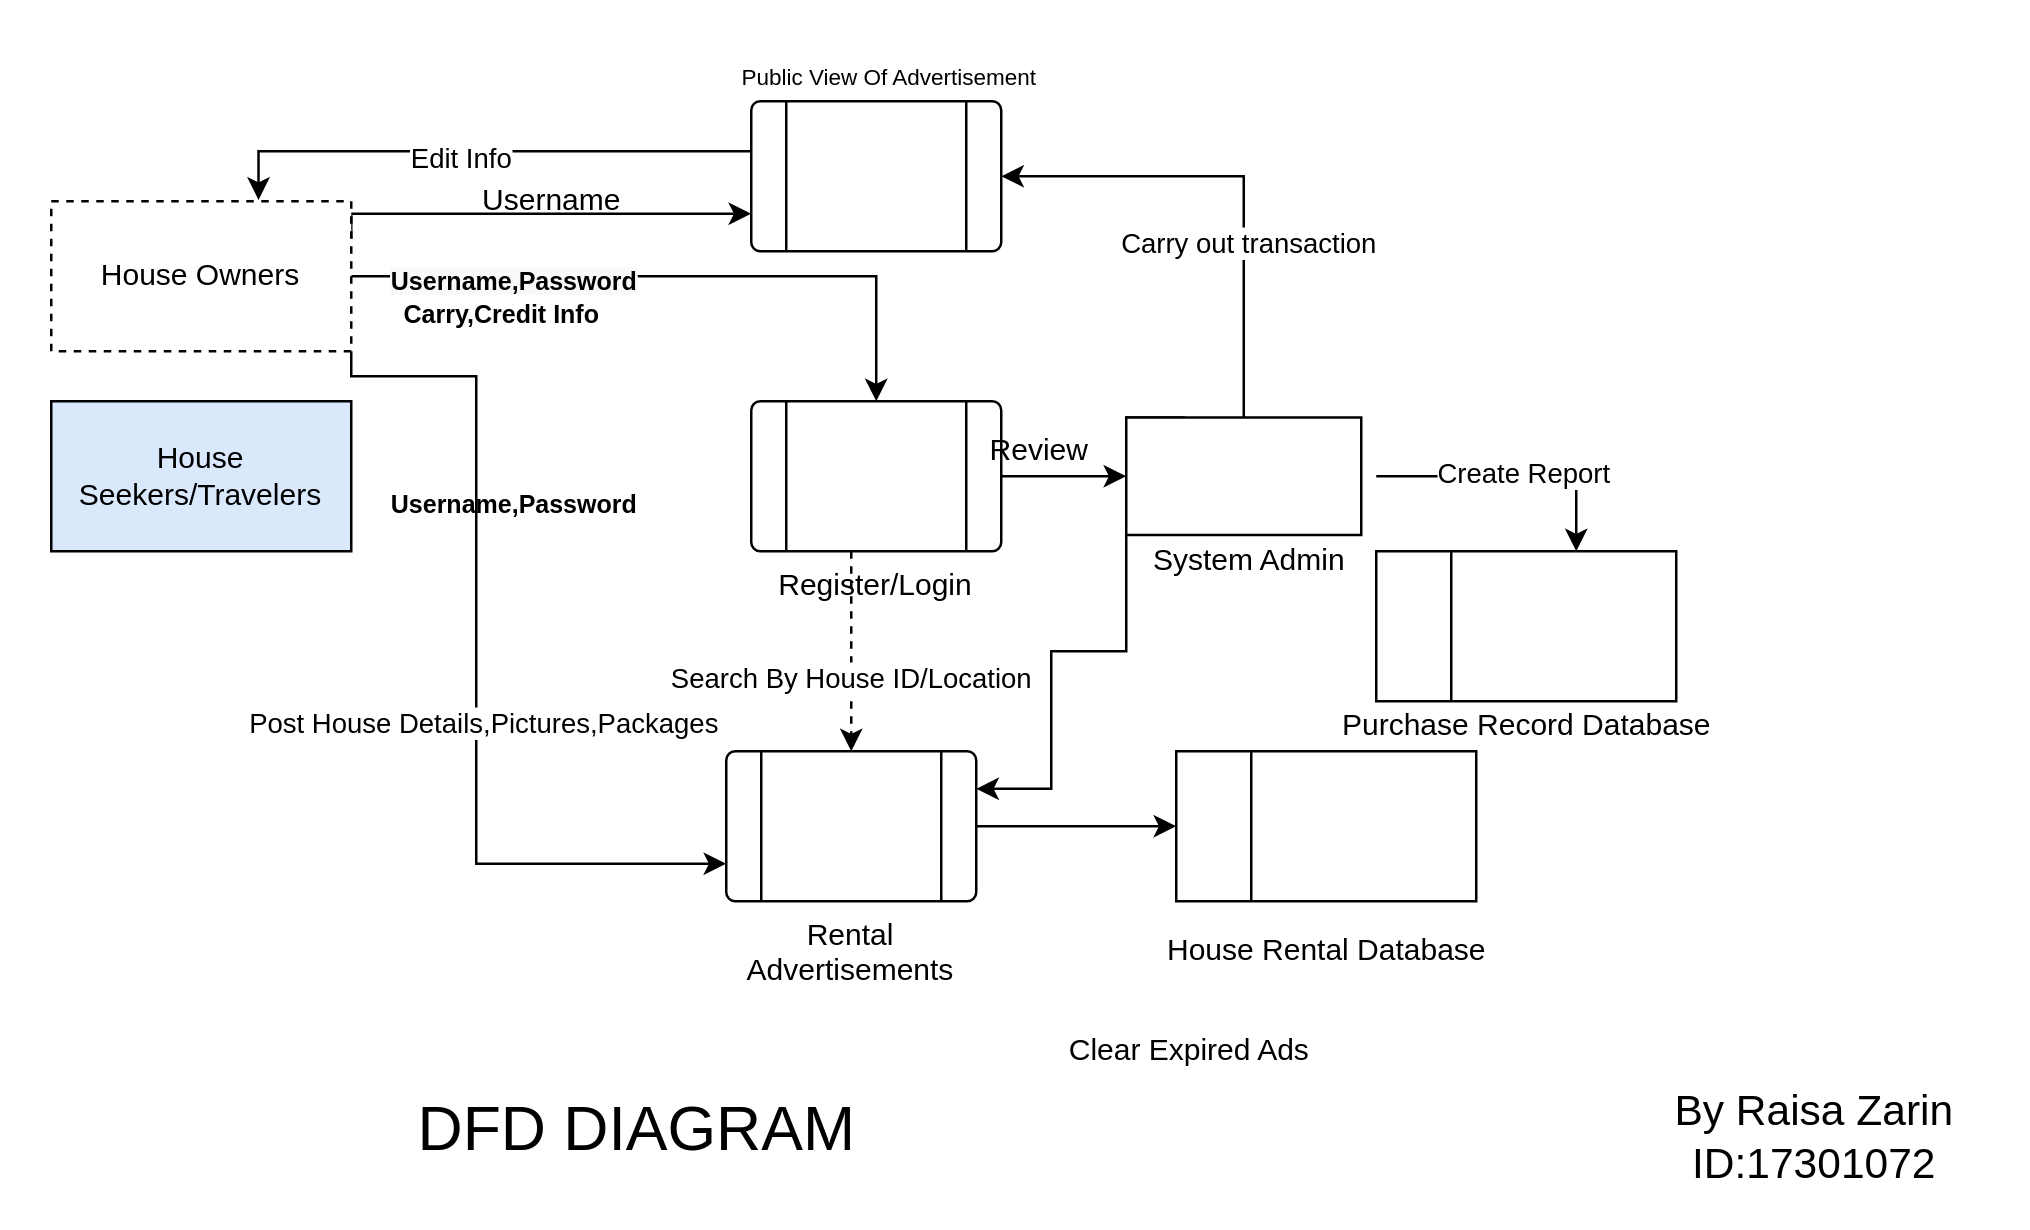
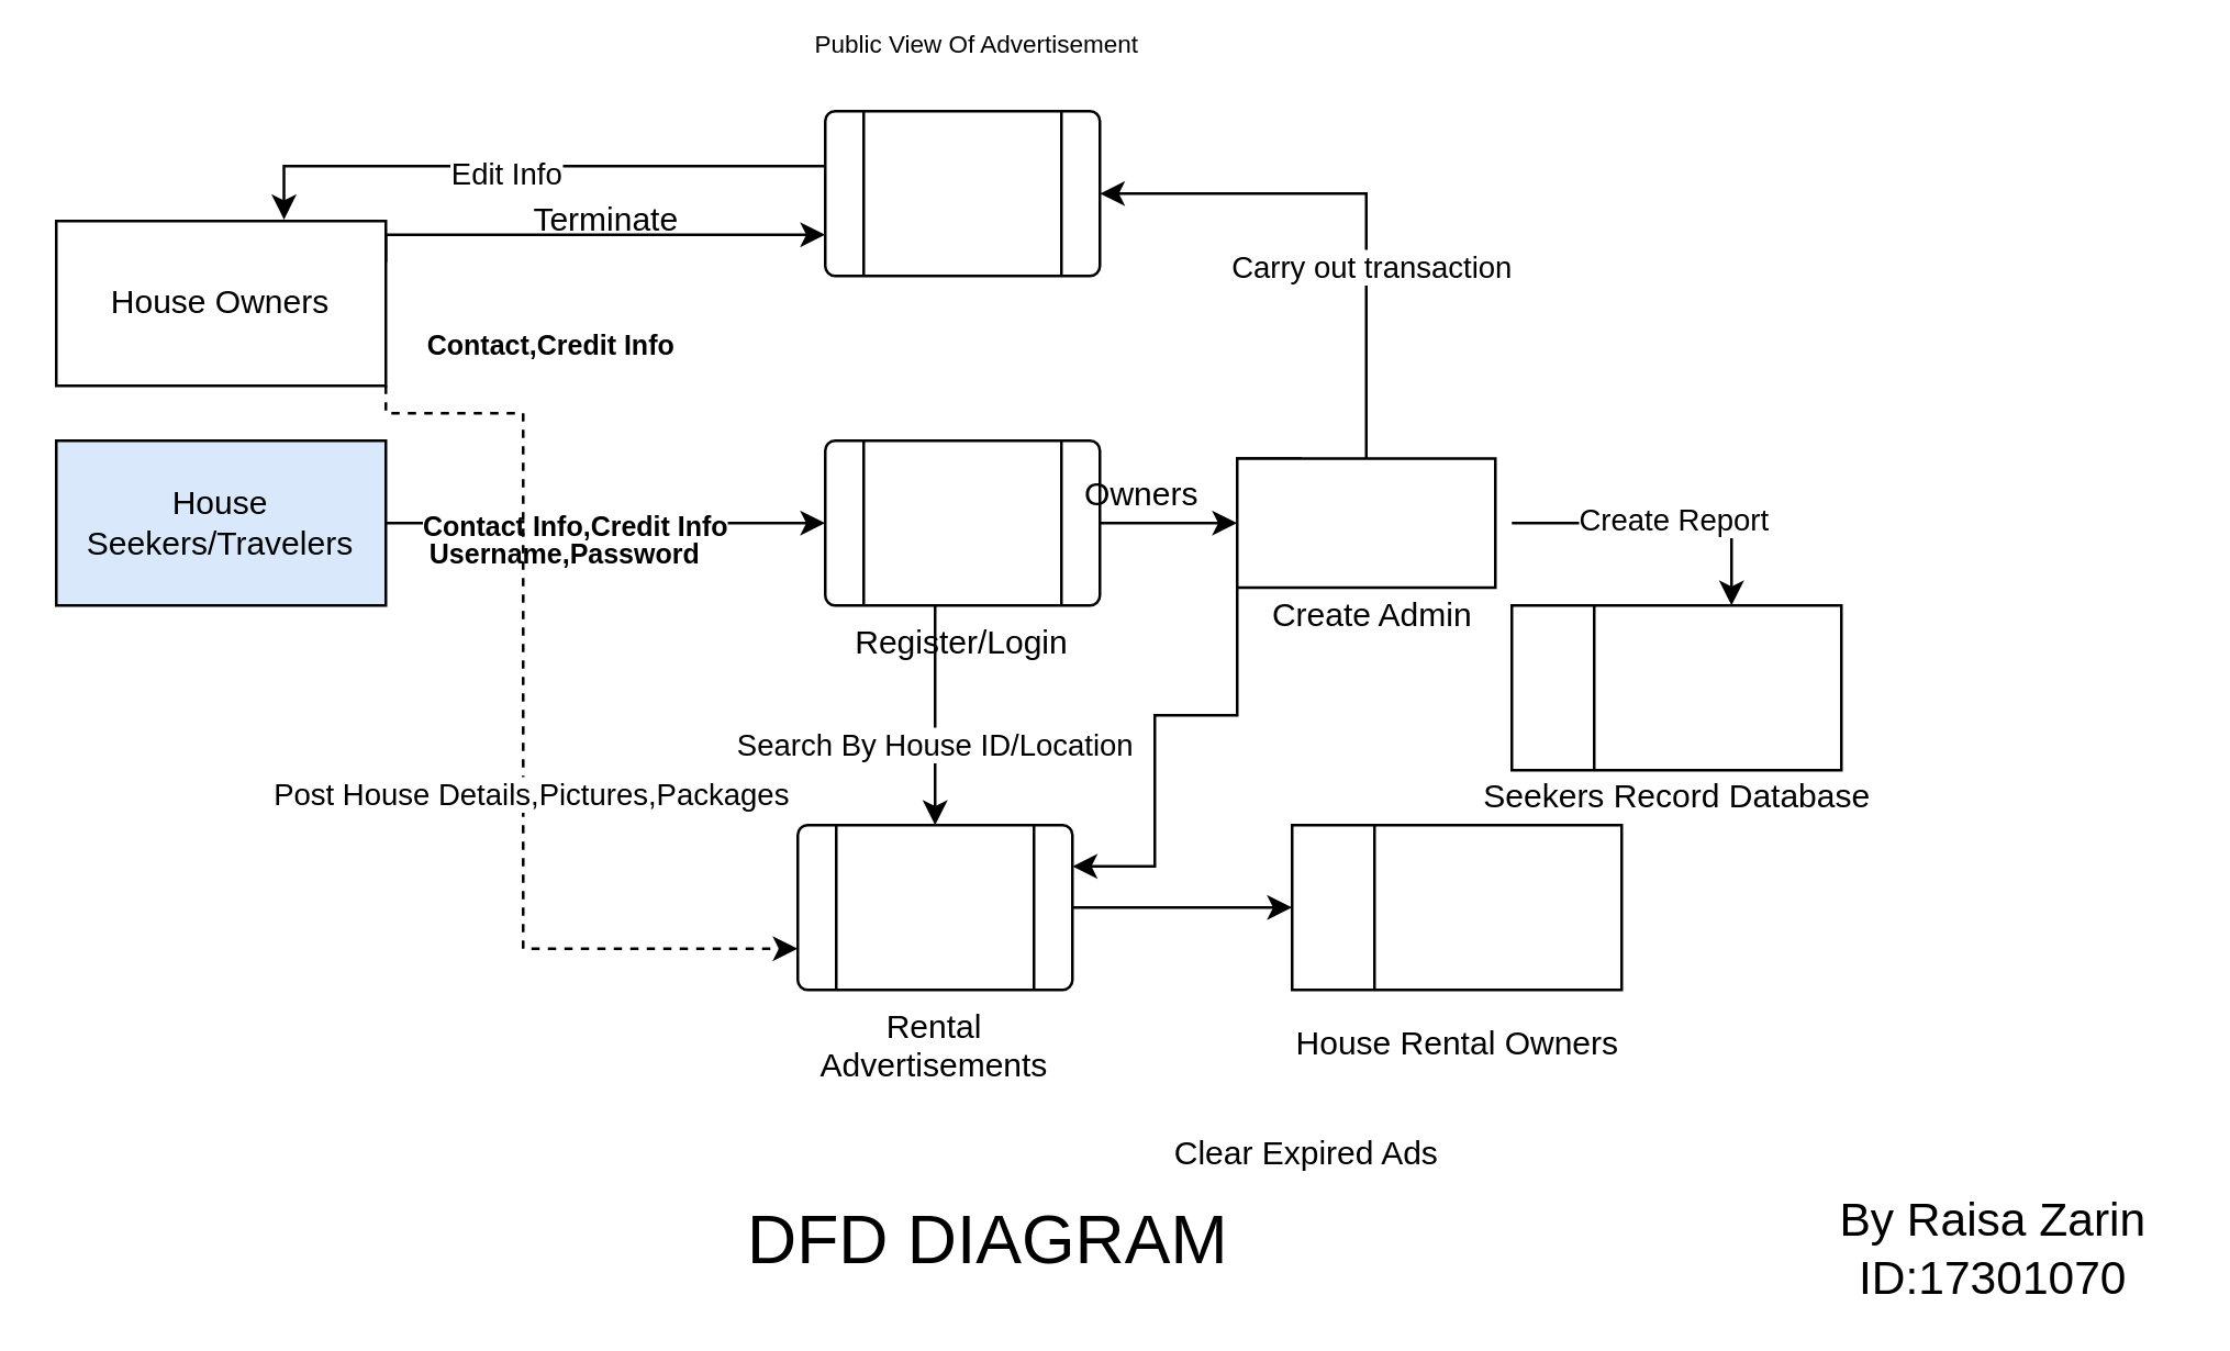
- <mxCell id="25" value="&lt;font style=&quot;font-size: 9px&quot;&gt;Public View Of Advertisement&lt;/font&gt;" style="text;html=1;align=center;verticalAlign=middle;resizable=0;points=[];autosize=1;" vertex="1" parent="1"><mxGeometry x="290" y="20" width="130" height="20" as="geometry" /></mxCell>
+ <mxCell id="25" value="&lt;font style=&quot;font-size: 9px&quot;&gt;Public View Of Advertisement&lt;/font&gt;" style="text;html=1;align=center;verticalAlign=middle;resizable=0;points=[];autosize=1;" vertex="1" parent="1"><mxGeometry x="290" y="5" width="130" height="20" as="geometry" /></mxCell>
- <mxCell id="26" value="Username" style="text;html=1;align=center;verticalAlign=middle;resizable=0;points=[];autosize=1;" vertex="1" parent="1"><mxGeometry x="185" y="70" width="70" height="20" as="geometry" /></mxCell>
+ <mxCell id="26" value="Terminate" style="text;html=1;align=center;verticalAlign=middle;resizable=0;points=[];autosize=1;" vertex="1" parent="1"><mxGeometry x="185" y="70" width="70" height="20" as="geometry" /></mxCell>
- <mxCell id="19" value="House Owners" style="rounded=0;whiteSpace=wrap;html=1;dashed=1;" vertex="1" parent="1"><mxGeometry x="20" y="80" width="120" height="60" as="geometry" /></mxCell>
+ <mxCell id="19" value="House Owners" style="rounded=0;whiteSpace=wrap;html=1;" vertex="1" parent="1"><mxGeometry x="20" y="80" width="120" height="60" as="geometry" /></mxCell>
- <mxCell id="14" style="edgeStyle=orthogonalEdgeStyle;rounded=0;orthogonalLoop=1;jettySize=auto;html=1;entryX=0.5;entryY=0;entryDx=0;entryDy=0;" edge="1" parent="1" source="19" target="13"><mxGeometry relative="1" as="geometry" /></mxCell>
- <mxCell id="15" value="&lt;span style=&quot;font-size: 10px ; background-color: rgb(248 , 249 , 250)&quot;&gt;&lt;b&gt;Username,Password&lt;/b&gt;&lt;/span&gt;" style="edgeLabel;html=1;align=center;verticalAlign=middle;resizable=0;points=[];" vertex="1" connectable="0" parent="14"><mxGeometry x="-0.505" y="-1" relative="1" as="geometry"><mxPoint as="offset" /></mxGeometry></mxCell>
- <mxCell id="21" value="&lt;font size=&quot;1&quot;&gt;&lt;b&gt;Carry,Credit Info&lt;/b&gt;&lt;/font&gt;" style="text;html=1;align=center;verticalAlign=middle;resizable=0;points=[];autosize=1;strokeWidth=2;" vertex="1" parent="1"><mxGeometry x="145" y="115" width="110" height="20" as="geometry" /></mxCell>
+ <mxCell id="21" value="&lt;font size=&quot;1&quot;&gt;&lt;b&gt;Contact,Credit Info&lt;/b&gt;&lt;/font&gt;" style="text;html=1;align=center;verticalAlign=middle;resizable=0;points=[];autosize=1;strokeWidth=2;" vertex="1" parent="1"><mxGeometry x="145" y="115" width="110" height="20" as="geometry" /></mxCell>
- <mxCell id="34" value="Review" style="text;html=1;align=center;verticalAlign=middle;resizable=0;points=[];autosize=1;" vertex="1" parent="1"><mxGeometry x="390" y="170" width="50" height="20" as="geometry" /></mxCell>
+ <mxCell id="34" value="Owners" style="text;html=1;align=center;verticalAlign=middle;resizable=0;points=[];autosize=1;" vertex="1" parent="1"><mxGeometry x="390" y="170" width="50" height="20" as="geometry" /></mxCell>
+ <mxCell id="2" style="edgeStyle=orthogonalEdgeStyle;rounded=0;orthogonalLoop=1;jettySize=auto;html=1;entryX=0;entryY=0.5;entryDx=0;entryDy=0;" edge="1" parent="1" source="4" target="13"><mxGeometry relative="1" as="geometry" /></mxCell>
+ <mxCell id="3" value="&lt;b&gt;&lt;font style=&quot;font-size: 10px&quot;&gt;Contact Info,Credit Info&lt;/font&gt;&lt;/b&gt;" style="edgeLabel;html=1;align=center;verticalAlign=middle;resizable=0;points=[];" vertex="1" connectable="0" parent="2"><mxGeometry x="-0.276" y="-1" relative="1" as="geometry"><mxPoint x="10" y="-1" as="offset" /></mxGeometry></mxCell>
- <mxCell id="33" value="System Admin" style="text;html=1;align=center;verticalAlign=middle;resizable=0;points=[];autosize=1;" vertex="1" parent="1"><mxGeometry x="454" y="213.5" width="90" height="20" as="geometry" /></mxCell>
+ <mxCell id="33" value="Create Admin" style="text;html=1;align=center;verticalAlign=middle;resizable=0;points=[];autosize=1;" vertex="1" parent="1"><mxGeometry x="454" y="213.5" width="90" height="20" as="geometry" /></mxCell>
- <mxCell id="10" value="" style="edgeStyle=orthogonalEdgeStyle;rounded=0;orthogonalLoop=1;jettySize=auto;html=1;dashed=1;" edge="1" parent="1" source="13" target="6"><mxGeometry relative="1" as="geometry"><Array as="points"><mxPoint x="340" y="280" /><mxPoint x="340" y="280" /></Array></mxGeometry></mxCell>
+ <mxCell id="10" value="" style="edgeStyle=orthogonalEdgeStyle;rounded=0;orthogonalLoop=1;jettySize=auto;html=1;" edge="1" parent="1" source="13" target="6"><mxGeometry relative="1" as="geometry"><Array as="points"><mxPoint x="340" y="280" /><mxPoint x="340" y="280" /></Array></mxGeometry></mxCell>
- <mxCell id="37" value="Purchase Record Database" style="text;html=1;align=center;verticalAlign=middle;resizable=0;points=[];autosize=1;" vertex="1" parent="1"><mxGeometry x="530" y="280" width="160" height="20" as="geometry" /></mxCell>
+ <mxCell id="37" value="Seekers Record Database" style="text;html=1;align=center;verticalAlign=middle;resizable=0;points=[];autosize=1;" vertex="1" parent="1"><mxGeometry x="530" y="280" width="160" height="20" as="geometry" /></mxCell>
- <mxCell id="16" style="edgeStyle=orthogonalEdgeStyle;rounded=0;orthogonalLoop=1;jettySize=auto;html=1;exitX=1;exitY=1;exitDx=0;exitDy=0;entryX=0;entryY=0.75;entryDx=0;entryDy=0;" edge="1" parent="1" source="19" target="6"><mxGeometry relative="1" as="geometry"><Array as="points"><mxPoint x="140" y="150" /><mxPoint x="190" y="150" /><mxPoint x="190" y="345" /></Array></mxGeometry></mxCell>
+ <mxCell id="16" style="edgeStyle=orthogonalEdgeStyle;rounded=0;orthogonalLoop=1;jettySize=auto;html=1;exitX=1;exitY=1;exitDx=0;exitDy=0;entryX=0;entryY=0.75;entryDx=0;entryDy=0;dashed=1;" edge="1" parent="1" source="19" target="6"><mxGeometry relative="1" as="geometry"><Array as="points"><mxPoint x="140" y="150" /><mxPoint x="190" y="150" /><mxPoint x="190" y="345" /></Array></mxGeometry></mxCell>
- <mxCell id="9" value="House Rental Database" style="text;html=1;align=center;verticalAlign=middle;resizable=0;points=[];autosize=1;" vertex="1" parent="1"><mxGeometry x="460" y="370" width="140" height="20" as="geometry" /></mxCell>
+ <mxCell id="9" value="House Rental Owners" style="text;html=1;align=center;verticalAlign=middle;resizable=0;points=[];autosize=1;" vertex="1" parent="1"><mxGeometry x="460" y="370" width="140" height="20" as="geometry" /></mxCell>
- <mxCell id="39" value="&lt;font style=&quot;font-size: 25px&quot;&gt;DFD DIAGRAM&lt;/font&gt;" style="text;html=1;align=center;verticalAlign=middle;resizable=0;points=[];autosize=1;" vertex="1" parent="1"><mxGeometry x="159" y="440" width="190" height="20" as="geometry" /></mxCell>
+ <mxCell id="39" value="&lt;font style=&quot;font-size: 25px&quot;&gt;DFD DIAGRAM&lt;/font&gt;" style="text;html=1;align=center;verticalAlign=middle;resizable=0;points=[];autosize=1;" vertex="1" parent="1"><mxGeometry x="264" y="440" width="190" height="20" as="geometry" /></mxCell>
- <mxCell id="40" value="&lt;font style=&quot;font-size: 17px&quot;&gt;By Raisa Zarin&lt;br&gt;&lt;/font&gt;&lt;font style=&quot;font-size: 17px&quot;&gt;ID:17301072&lt;/font&gt;" style="text;html=1;align=center;verticalAlign=middle;resizable=0;points=[];autosize=1;" vertex="1" parent="1"><mxGeometry x="660" y="440" width="130" height="30" as="geometry" /></mxCell>
+ <mxCell id="40" value="&lt;font style=&quot;font-size: 17px&quot;&gt;By Raisa Zarin&lt;br&gt;&lt;/font&gt;&lt;font style=&quot;font-size: 17px&quot;&gt;ID:17301070&lt;/font&gt;" style="text;html=1;align=center;verticalAlign=middle;resizable=0;points=[];autosize=1;" vertex="1" parent="1"><mxGeometry x="660" y="440" width="130" height="30" as="geometry" /></mxCell>
